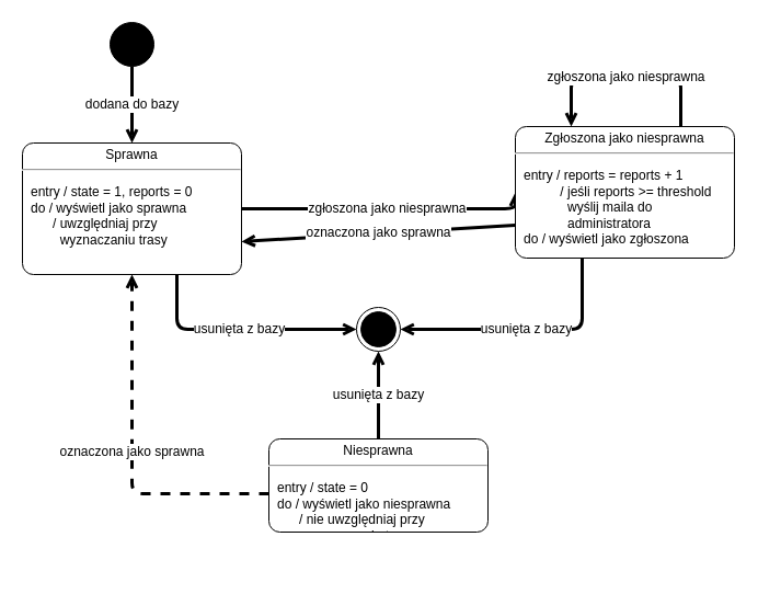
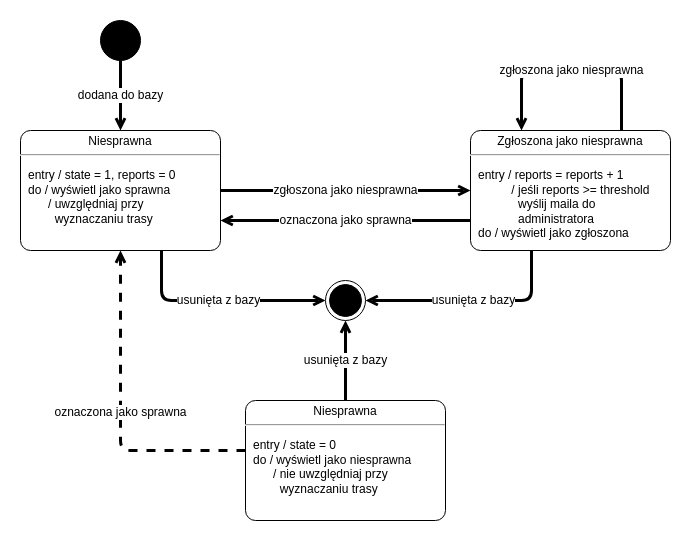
- <mxCell id="6" value="&lt;p style=&quot;margin: 0px ; margin-top: 4px ; text-align: center&quot;&gt;Sprawna&lt;br&gt;&lt;/p&gt;&lt;hr&gt;&lt;p&gt;&lt;/p&gt;&lt;p style=&quot;margin: 0px ; margin-left: 8px ; text-align: left&quot;&gt;entry / state = 1, reports = 0&lt;/p&gt;&lt;p style=&quot;margin: 0px ; margin-left: 8px ; text-align: left&quot;&gt;do / wyświetl jako sprawna&lt;/p&gt;&lt;p style=&quot;margin: 0px ; margin-left: 8px ; text-align: left&quot;&gt;&amp;nbsp;&amp;nbsp;&amp;nbsp;&amp;nbsp;&amp;nbsp; / uwzględniaj przy &lt;br&gt;&lt;/p&gt;&lt;p style=&quot;margin: 0px ; margin-left: 8px ; text-align: left&quot;&gt;&amp;nbsp;&amp;nbsp;&amp;nbsp;&amp;nbsp;&amp;nbsp;&amp;nbsp;&amp;nbsp; wyznaczaniu trasy&lt;br&gt;&lt;/p&gt;" style="shape=mxgraph.sysml.simpleState;html=1;overflow=fill;whiteSpace=wrap;align=center;" parent="1" vertex="1"><mxGeometry x="20" y="130" width="200" height="120" as="geometry" /></mxCell>
+ <mxCell id="6" value="&lt;p style=&quot;margin: 0px ; margin-top: 4px ; text-align: center&quot;&gt;Niesprawna&lt;br&gt;&lt;/p&gt;&lt;hr&gt;&lt;p&gt;&lt;/p&gt;&lt;p style=&quot;margin: 0px ; margin-left: 8px ; text-align: left&quot;&gt;entry / state = 1, reports = 0&lt;/p&gt;&lt;p style=&quot;margin: 0px ; margin-left: 8px ; text-align: left&quot;&gt;do / wyświetl jako sprawna&lt;/p&gt;&lt;p style=&quot;margin: 0px ; margin-left: 8px ; text-align: left&quot;&gt;&amp;nbsp;&amp;nbsp;&amp;nbsp;&amp;nbsp;&amp;nbsp; / uwzględniaj przy &lt;br&gt;&lt;/p&gt;&lt;p style=&quot;margin: 0px ; margin-left: 8px ; text-align: left&quot;&gt;&amp;nbsp;&amp;nbsp;&amp;nbsp;&amp;nbsp;&amp;nbsp;&amp;nbsp;&amp;nbsp; wyznaczaniu trasy&lt;br&gt;&lt;/p&gt;" style="shape=mxgraph.sysml.simpleState;html=1;overflow=fill;whiteSpace=wrap;align=center;" parent="1" vertex="1"><mxGeometry x="20" y="130" width="200" height="120" as="geometry" /></mxCell>
- <mxCell id="8" value="&lt;p style=&quot;margin: 0px ; margin-top: 4px ; text-align: center&quot;&gt;Zgłoszona jako niesprawna&lt;br&gt;&lt;/p&gt;&lt;hr&gt;&lt;p&gt;&lt;/p&gt;&lt;p style=&quot;margin: 0px ; margin-left: 8px ; text-align: left&quot;&gt;entry / reports = reports + 1&lt;/p&gt;&lt;p style=&quot;margin: 0px ; margin-left: 8px ; text-align: left&quot;&gt;&amp;nbsp;&amp;nbsp;&amp;nbsp;&amp;nbsp;&amp;nbsp;&amp;nbsp;&amp;nbsp;&amp;nbsp;&amp;nbsp; / jeśli reports &amp;gt;= threshold&lt;br&gt;&lt;/p&gt;&lt;p style=&quot;margin: 0px ; margin-left: 8px ; text-align: left&quot;&gt;&amp;nbsp;&amp;nbsp;&amp;nbsp;&amp;nbsp;&amp;nbsp;&amp;nbsp;&amp;nbsp;&amp;nbsp;&amp;nbsp;&amp;nbsp;&amp;nbsp; wyślij maila do&lt;/p&gt;&lt;p style=&quot;margin: 0px ; margin-left: 8px ; text-align: left&quot;&gt;&lt;span style=&quot;white-space: pre&quot;&gt;&#09;&lt;/span&gt;&amp;nbsp;&amp;nbsp;&amp;nbsp; administratora&lt;br&gt;&lt;/p&gt;&lt;p style=&quot;margin: 0px ; margin-left: 8px ; text-align: left&quot;&gt;do / wyświetl jako zgłoszona&lt;br&gt;&lt;/p&gt;" style="shape=mxgraph.sysml.simpleState;html=1;overflow=fill;whiteSpace=wrap;align=center;" parent="1" vertex="1"><mxGeometry x="470" y="115" width="200" height="120" as="geometry" /></mxCell>
+ <mxCell id="8" value="&lt;p style=&quot;margin: 0px ; margin-top: 4px ; text-align: center&quot;&gt;Zgłoszona jako niesprawna&lt;br&gt;&lt;/p&gt;&lt;hr&gt;&lt;p&gt;&lt;/p&gt;&lt;p style=&quot;margin: 0px ; margin-left: 8px ; text-align: left&quot;&gt;entry / reports = reports + 1&lt;/p&gt;&lt;p style=&quot;margin: 0px ; margin-left: 8px ; text-align: left&quot;&gt;&amp;nbsp;&amp;nbsp;&amp;nbsp;&amp;nbsp;&amp;nbsp;&amp;nbsp;&amp;nbsp;&amp;nbsp;&amp;nbsp; / jeśli reports &amp;gt;= threshold&lt;br&gt;&lt;/p&gt;&lt;p style=&quot;margin: 0px ; margin-left: 8px ; text-align: left&quot;&gt;&amp;nbsp;&amp;nbsp;&amp;nbsp;&amp;nbsp;&amp;nbsp;&amp;nbsp;&amp;nbsp;&amp;nbsp;&amp;nbsp;&amp;nbsp;&amp;nbsp; wyślij maila do&lt;/p&gt;&lt;p style=&quot;margin: 0px ; margin-left: 8px ; text-align: left&quot;&gt;&lt;span style=&quot;white-space: pre&quot;&gt;&#09;&lt;/span&gt;&amp;nbsp;&amp;nbsp;&amp;nbsp; administratora&lt;br&gt;&lt;/p&gt;&lt;p style=&quot;margin: 0px ; margin-left: 8px ; text-align: left&quot;&gt;do / wyświetl jako zgłoszona&lt;br&gt;&lt;/p&gt;" style="shape=mxgraph.sysml.simpleState;html=1;overflow=fill;whiteSpace=wrap;align=center;" parent="1" vertex="1"><mxGeometry x="470" y="130" width="200" height="120" as="geometry" /></mxCell>
- <mxCell id="11" value="&lt;p style=&quot;margin: 0px ; margin-top: 4px ; text-align: center&quot;&gt;Niesprawna&lt;br&gt;&lt;/p&gt;&lt;hr&gt;&lt;p&gt;&lt;/p&gt;&lt;p style=&quot;margin: 0px ; margin-left: 8px ; text-align: left&quot;&gt;entry / state = 0&lt;br&gt;&lt;/p&gt;&lt;p style=&quot;margin: 0px ; margin-left: 8px ; text-align: left&quot;&gt;do / wyświetl jako niesprawna&lt;/p&gt;&lt;p style=&quot;margin: 0px ; margin-left: 8px ; text-align: left&quot;&gt;&amp;nbsp;&amp;nbsp;&amp;nbsp;&amp;nbsp;&amp;nbsp; / nie uwzględniaj przy&lt;/p&gt;&lt;p style=&quot;margin: 0px ; margin-left: 8px ; text-align: left&quot;&gt;&amp;nbsp;&amp;nbsp;&amp;nbsp;&amp;nbsp;&amp;nbsp;&amp;nbsp;&amp;nbsp; wyznaczaniu trasy&lt;br&gt;&lt;/p&gt;" style="shape=mxgraph.sysml.simpleState;html=1;overflow=fill;whiteSpace=wrap;align=center;" parent="1" vertex="1"><mxGeometry x="245" y="400" width="200" height="85" as="geometry" /></mxCell>
+ <mxCell id="11" value="&lt;p style=&quot;margin: 0px ; margin-top: 4px ; text-align: center&quot;&gt;Niesprawna&lt;br&gt;&lt;/p&gt;&lt;hr&gt;&lt;p&gt;&lt;/p&gt;&lt;p style=&quot;margin: 0px ; margin-left: 8px ; text-align: left&quot;&gt;entry / state = 0&lt;br&gt;&lt;/p&gt;&lt;p style=&quot;margin: 0px ; margin-left: 8px ; text-align: left&quot;&gt;do / wyświetl jako niesprawna&lt;/p&gt;&lt;p style=&quot;margin: 0px ; margin-left: 8px ; text-align: left&quot;&gt;&amp;nbsp;&amp;nbsp;&amp;nbsp;&amp;nbsp;&amp;nbsp; / nie uwzględniaj przy&lt;/p&gt;&lt;p style=&quot;margin: 0px ; margin-left: 8px ; text-align: left&quot;&gt;&amp;nbsp;&amp;nbsp;&amp;nbsp;&amp;nbsp;&amp;nbsp;&amp;nbsp;&amp;nbsp; wyznaczaniu trasy&lt;br&gt;&lt;/p&gt;" style="shape=mxgraph.sysml.simpleState;html=1;overflow=fill;whiteSpace=wrap;align=center;" parent="1" vertex="1"><mxGeometry x="245" y="400" width="200" height="120" as="geometry" /></mxCell>
